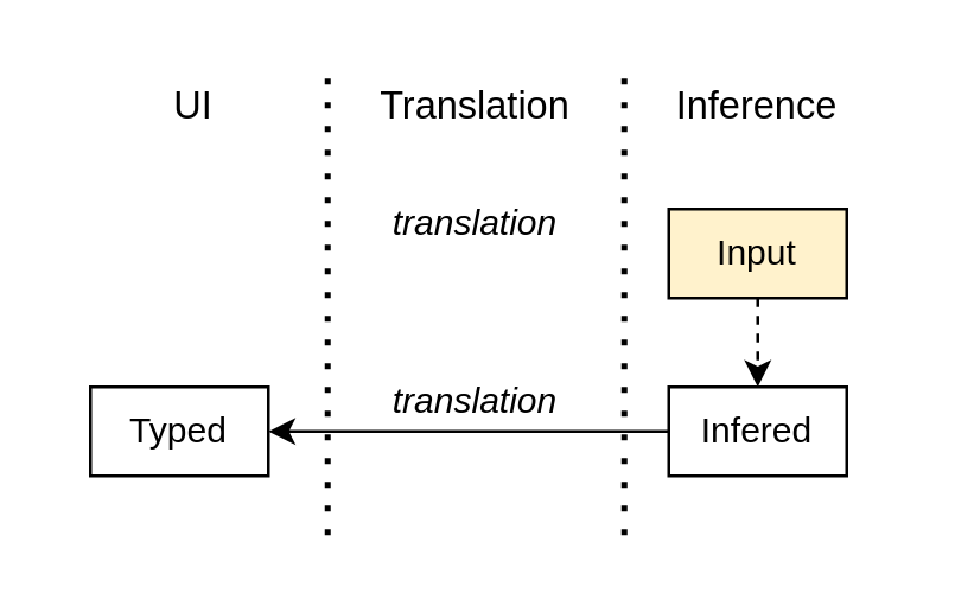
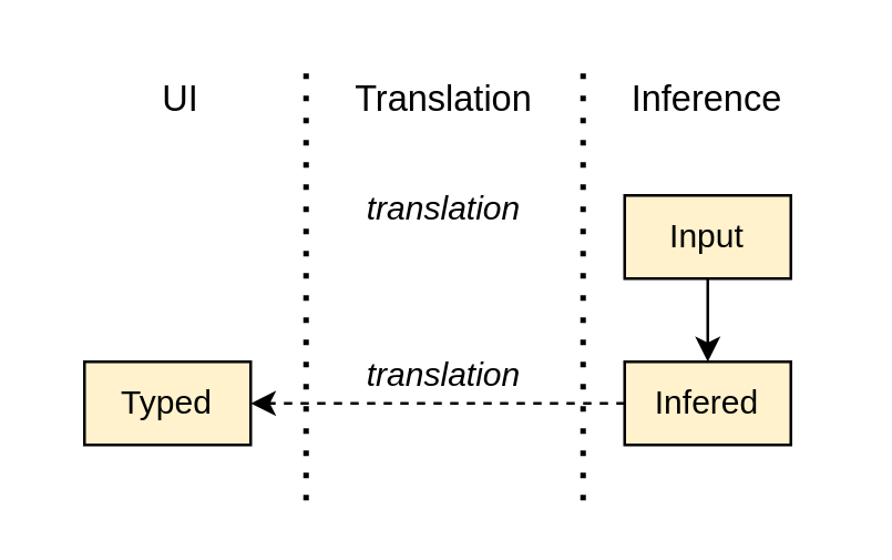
- <mxCell id="7" style="edgeStyle=orthogonalEdgeStyle;rounded=0;orthogonalLoop=1;jettySize=auto;html=1;exitX=0.5;exitY=1;exitDx=0;exitDy=0;entryX=0.5;entryY=0;entryDx=0;entryDy=0;fontSize=12;dashed=1;" edge="1" parent="1" source="8" target="10"><mxGeometry relative="1" as="geometry" /></mxCell>
+ <mxCell id="7" style="edgeStyle=orthogonalEdgeStyle;rounded=0;orthogonalLoop=1;jettySize=auto;html=1;exitX=0.5;exitY=1;exitDx=0;exitDy=0;entryX=0.5;entryY=0;entryDx=0;entryDy=0;fontSize=12;" edge="1" parent="1" source="8" target="10"><mxGeometry relative="1" as="geometry" /></mxCell>
- <mxCell id="11" value="Typed" style="rounded=0;whiteSpace=wrap;html=1;fontSize=12;" vertex="1" parent="1"><mxGeometry x="30" y="130" width="60" height="30" as="geometry" /></mxCell>
+ <mxCell id="11" value="Typed" style="rounded=0;whiteSpace=wrap;html=1;fontSize=12;fillColor=#fff2cc;" vertex="1" parent="1"><mxGeometry x="30" y="130" width="60" height="30" as="geometry" /></mxCell>
- <mxCell id="9" style="edgeStyle=orthogonalEdgeStyle;rounded=0;orthogonalLoop=1;jettySize=auto;html=1;exitX=0;exitY=0.5;exitDx=0;exitDy=0;fontSize=12;entryX=1;entryY=0.5;entryDx=0;entryDy=0;" edge="1" parent="1" source="10" target="11"><mxGeometry relative="1" as="geometry"><mxPoint x="130" y="150" as="targetPoint" /></mxGeometry></mxCell>
+ <mxCell id="9" style="edgeStyle=orthogonalEdgeStyle;rounded=0;orthogonalLoop=1;jettySize=auto;html=1;exitX=0;exitY=0.5;exitDx=0;exitDy=0;fontSize=12;entryX=1;entryY=0.5;entryDx=0;entryDy=0;dashed=1;" edge="1" parent="1" source="10" target="11"><mxGeometry relative="1" as="geometry"><mxPoint x="130" y="150" as="targetPoint" /></mxGeometry></mxCell>
- <mxCell id="10" value="Infered" style="rounded=0;whiteSpace=wrap;html=1;fontSize=12;" vertex="1" parent="1"><mxGeometry x="225" y="130" width="60" height="30" as="geometry" /></mxCell>
+ <mxCell id="10" value="Infered" style="rounded=0;whiteSpace=wrap;html=1;fontSize=12;fillColor=#fff2cc;" vertex="1" parent="1"><mxGeometry x="225" y="130" width="60" height="30" as="geometry" /></mxCell>
